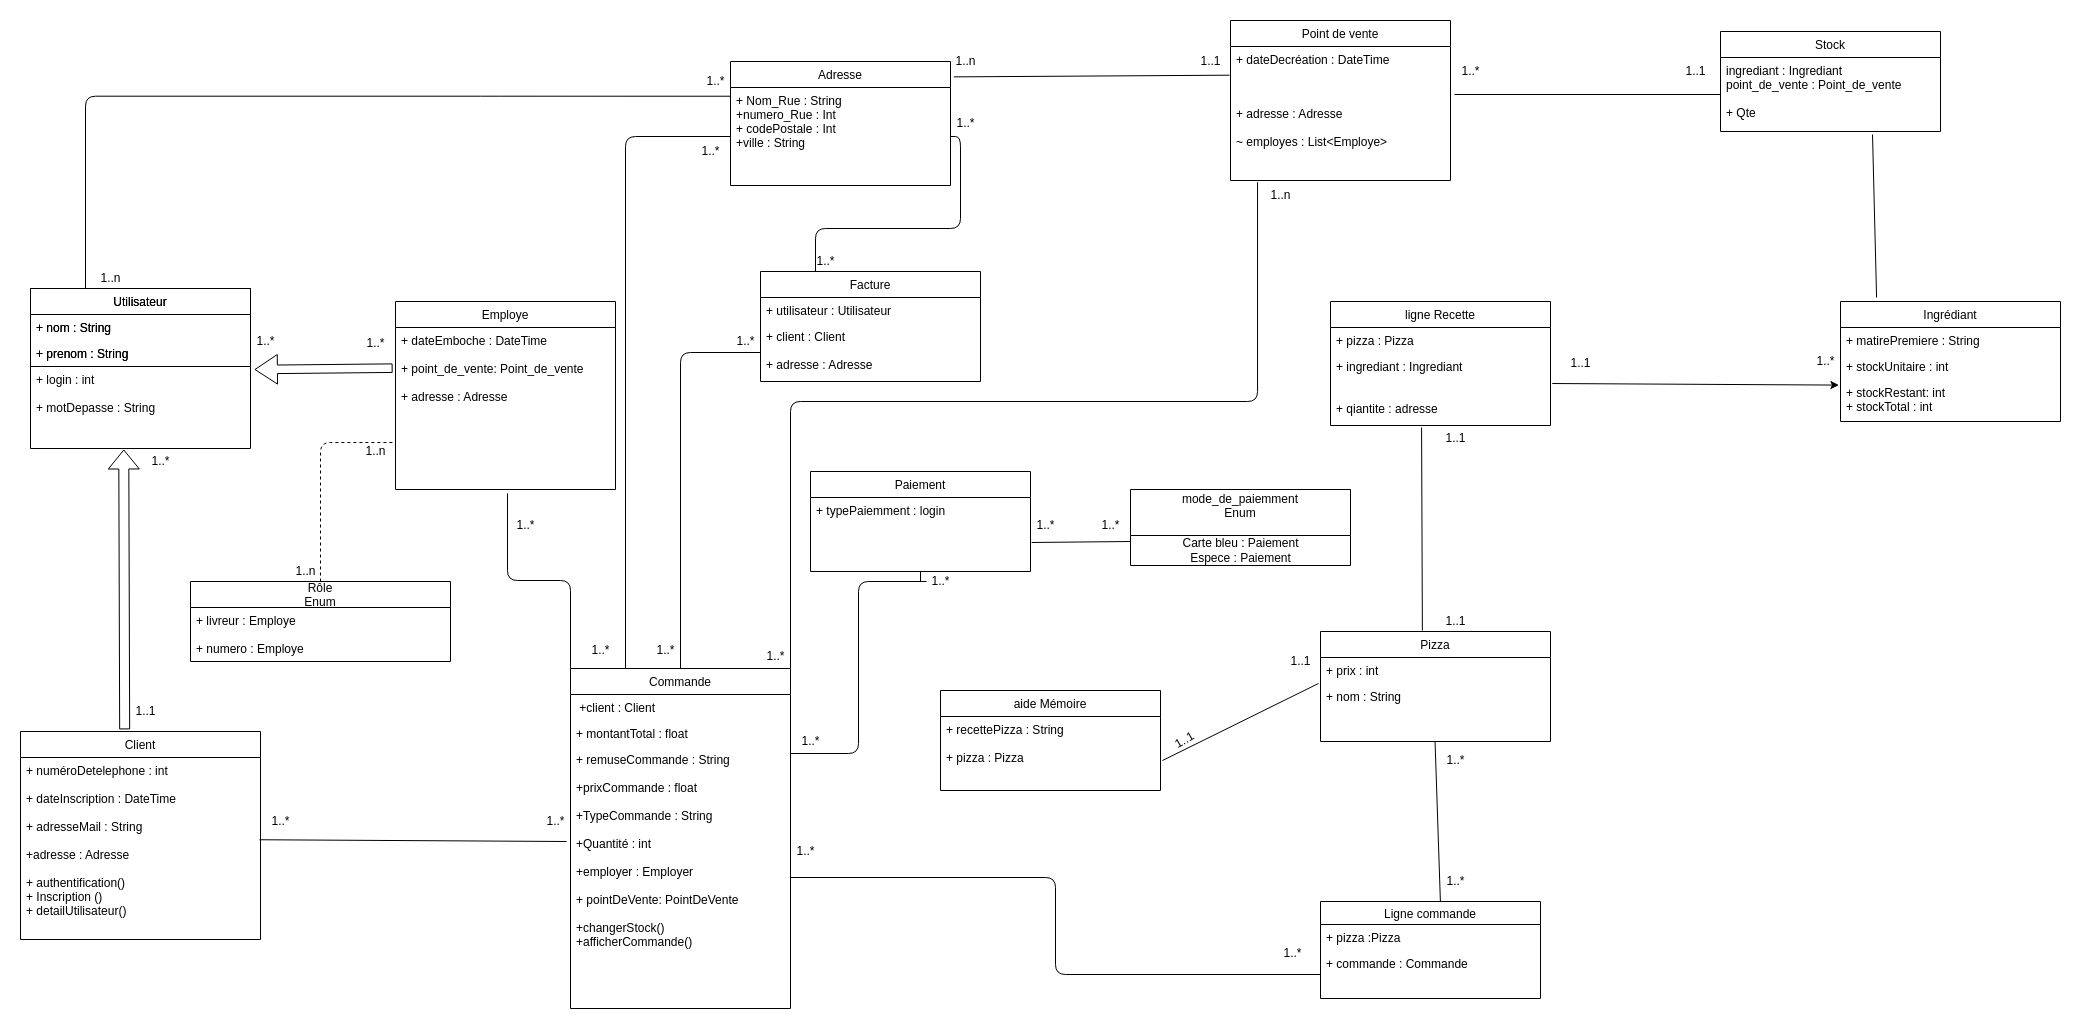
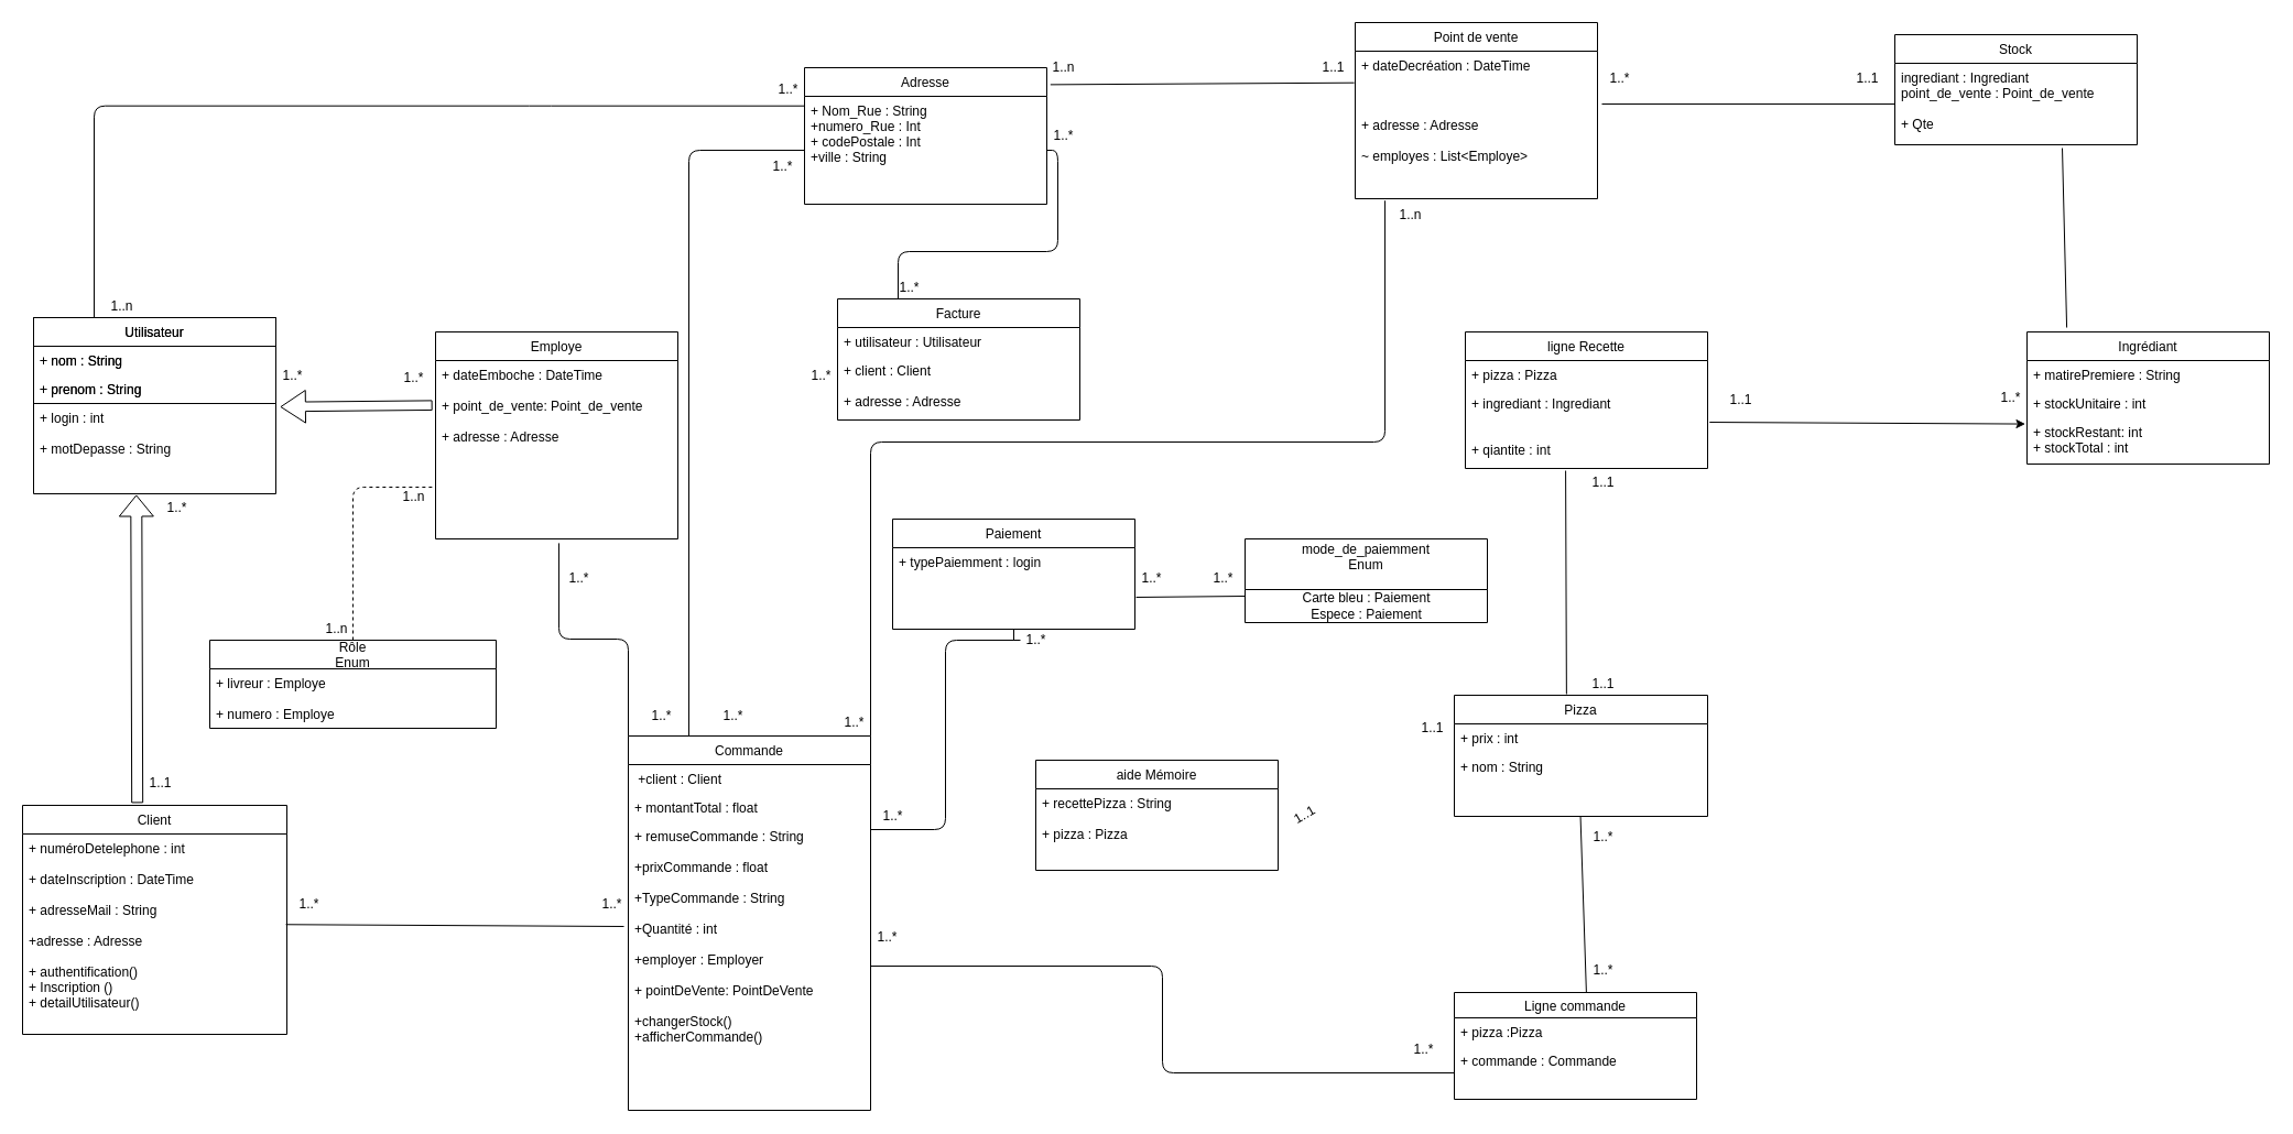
- <mxCell id="13" value="+ ingrediant : Ingrediant &#10;&#10;&#10;+ qiantite : adresse &#10;" style="text;strokeColor=none;fillColor=none;align=left;verticalAlign=top;spacingLeft=4;spacingRight=4;overflow=hidden;rotatable=0;points=[[0,0.5],[1,0.5]];portConstraint=eastwest;" parent="11" vertex="1"><mxGeometry y="52" width="220" height="72" as="geometry" /></mxCell>
+ <mxCell id="13" value="+ ingrediant : Ingrediant &#10;&#10;&#10;+ qiantite : int &#10;" style="text;strokeColor=none;fillColor=none;align=left;verticalAlign=top;spacingLeft=4;spacingRight=4;overflow=hidden;rotatable=0;points=[[0,0.5],[1,0.5]];portConstraint=eastwest;" parent="11" vertex="1"><mxGeometry y="52" width="220" height="72" as="geometry" /></mxCell>
- <mxCell id="84" value="" style="endArrow=none;html=1;exitX=0.5;exitY=0;exitDx=0;exitDy=0;entryX=0;entryY=0.5;entryDx=0;entryDy=0;edgeStyle=orthogonalEdgeStyle;" parent="1" source="22" target="63" edge="1"><mxGeometry width="50" height="50" relative="1" as="geometry"><mxPoint x="690" y="611" as="sourcePoint" /><mxPoint x="740" y="561" as="targetPoint" /></mxGeometry></mxCell>
- <mxCell id="70" value="" style="endArrow=none;html=1;exitX=1.009;exitY=0.595;exitDx=0;exitDy=0;exitPerimeter=0;entryX=-0.009;entryY=1;entryDx=0;entryDy=0;entryPerimeter=0;" parent="1" source="93" target="48" edge="1"><mxGeometry width="50" height="50" relative="1" as="geometry"><mxPoint x="1170" y="671" as="sourcePoint" /><mxPoint x="1220" y="621" as="targetPoint" /></mxGeometry></mxCell>
